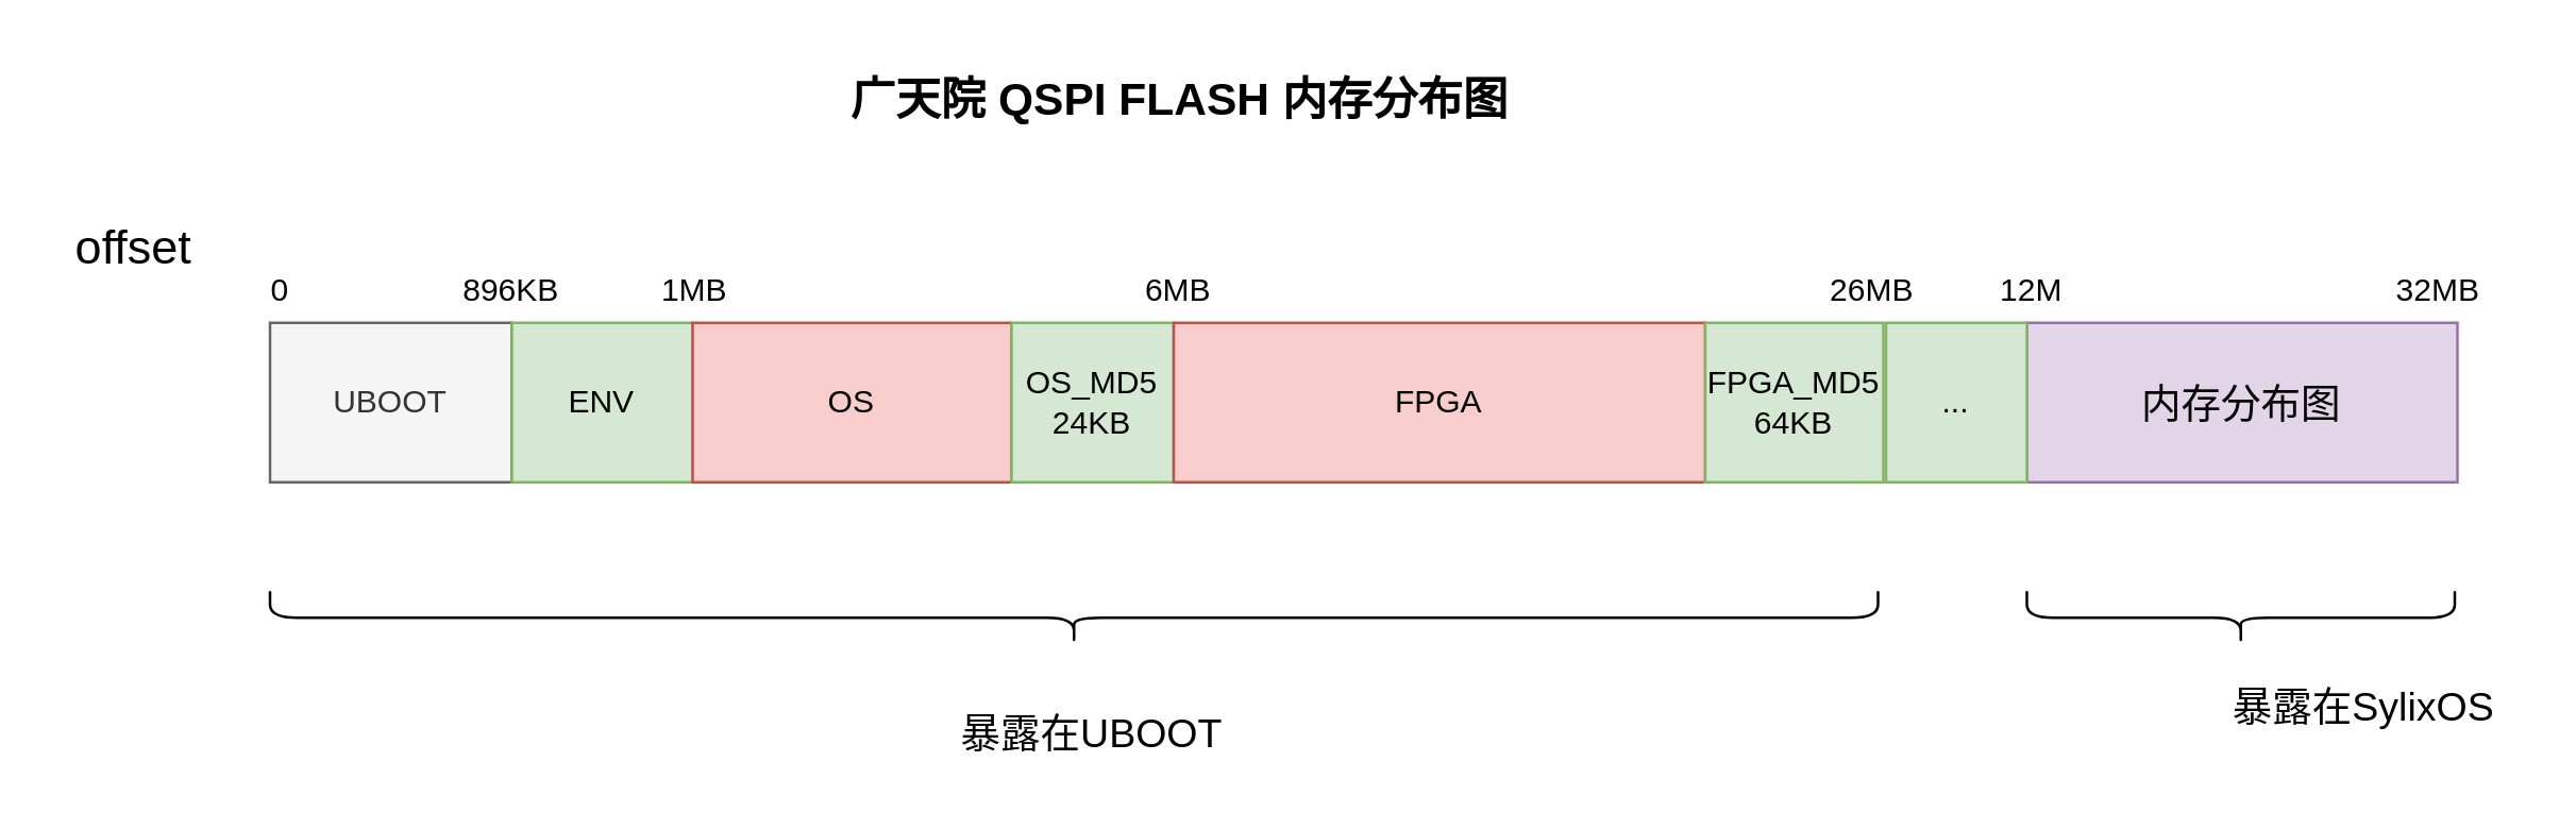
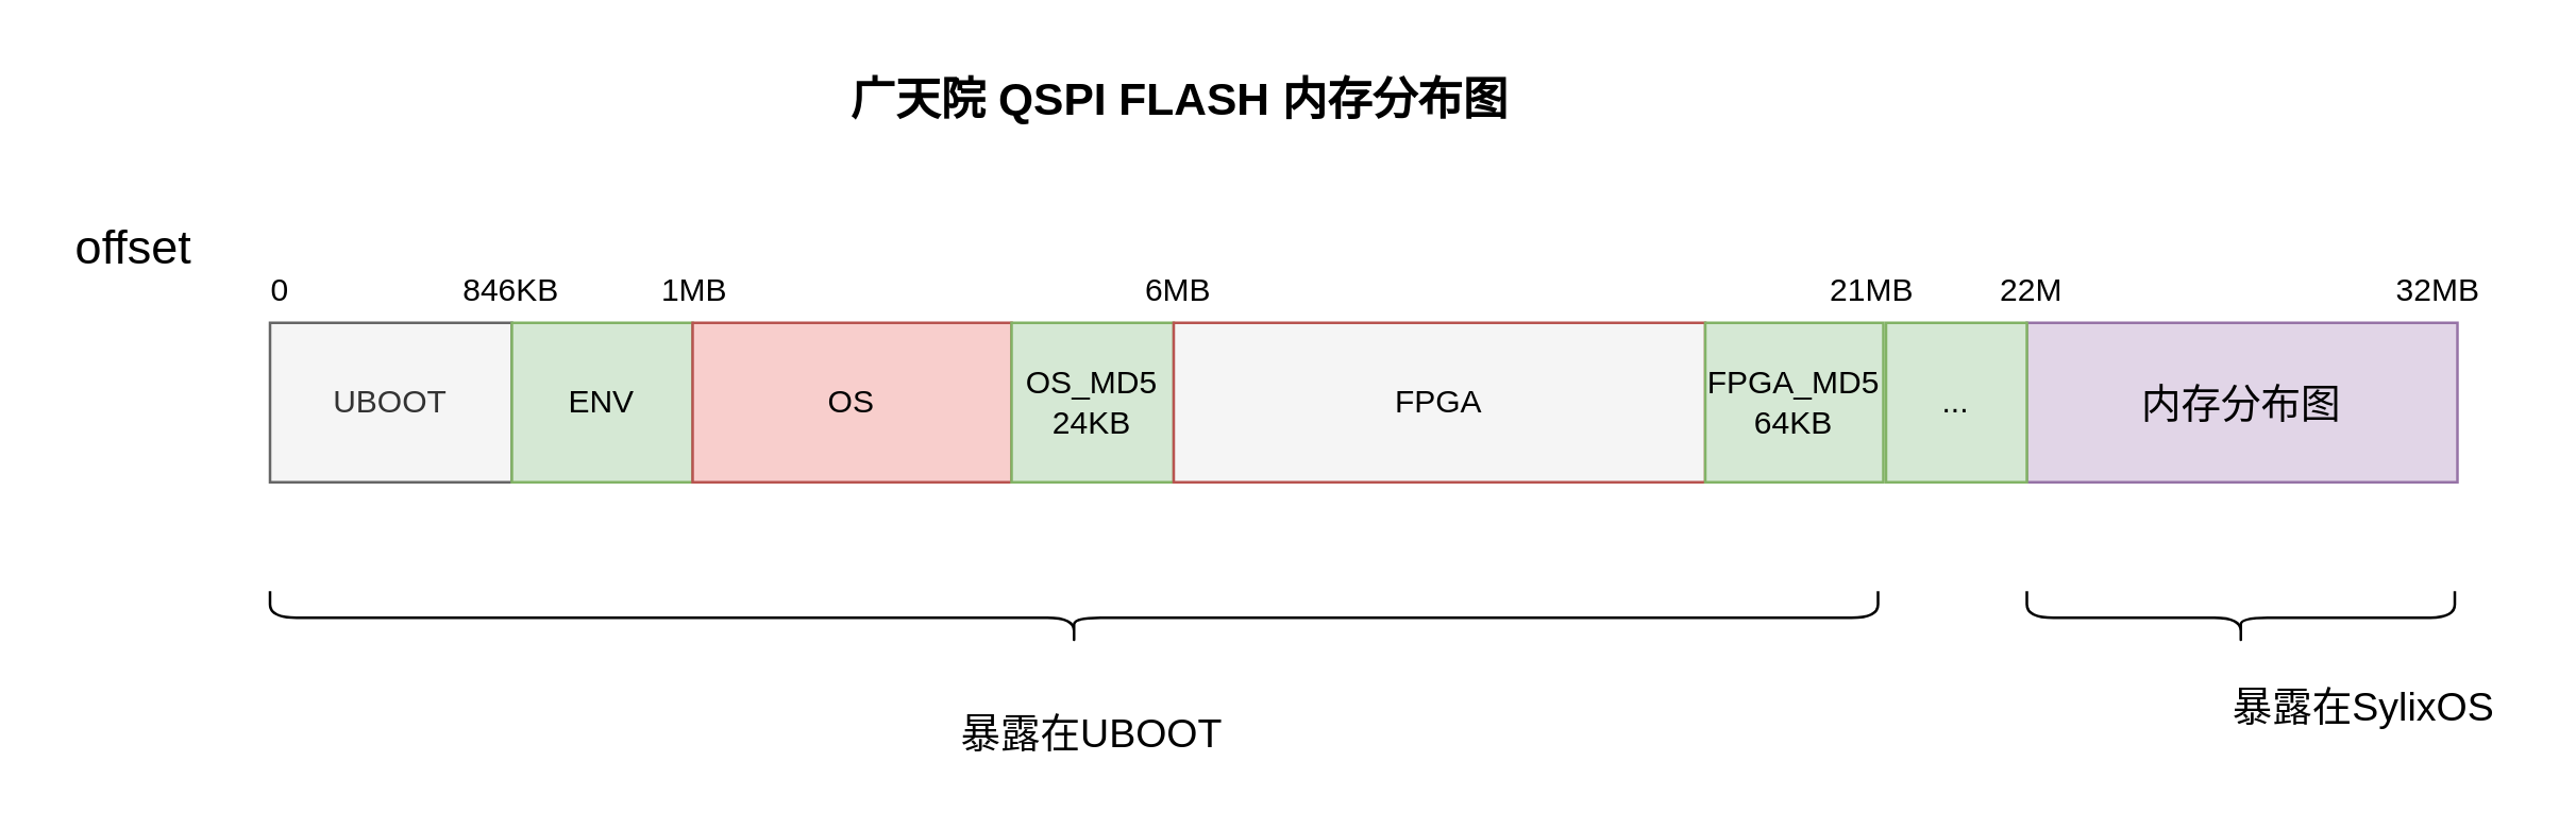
- <mxCell id="11" value="896KB" style="text;html=1;strokeColor=none;fillColor=none;align=center;verticalAlign=middle;whiteSpace=wrap;rounded=0;" parent="1" vertex="1"><mxGeometry x="162" y="94" width="60" height="30" as="geometry" /></mxCell>
+ <mxCell id="11" value="846KB" style="text;html=1;strokeColor=none;fillColor=none;align=center;verticalAlign=middle;whiteSpace=wrap;rounded=0;" parent="1" vertex="1"><mxGeometry x="162" y="94" width="60" height="30" as="geometry" /></mxCell>
- <mxCell id="14" value="26MB" style="text;html=1;strokeColor=none;fillColor=none;align=center;verticalAlign=middle;whiteSpace=wrap;rounded=0;" parent="1" vertex="1"><mxGeometry x="674" y="94" width="60" height="30" as="geometry" /></mxCell>
+ <mxCell id="14" value="21MB" style="text;html=1;strokeColor=none;fillColor=none;align=center;verticalAlign=middle;whiteSpace=wrap;rounded=0;" parent="1" vertex="1"><mxGeometry x="674" y="94" width="60" height="30" as="geometry" /></mxCell>
- <mxCell id="22" value="12M" style="text;html=1;strokeColor=none;fillColor=none;align=center;verticalAlign=middle;whiteSpace=wrap;rounded=0;" vertex="1" parent="1"><mxGeometry x="734" y="94" width="60" height="30" as="geometry" /></mxCell>
+ <mxCell id="22" value="22M" style="text;html=1;strokeColor=none;fillColor=none;align=center;verticalAlign=middle;whiteSpace=wrap;rounded=0;" vertex="1" parent="1"><mxGeometry x="734" y="94" width="60" height="30" as="geometry" /></mxCell>
- <mxCell id="6" value="FPGA" style="rounded=0;whiteSpace=wrap;html=1;fillColor=#f8cecc;strokeColor=#b85450;" parent="1" vertex="1"><mxGeometry x="441" y="121" width="200" height="60" as="geometry" /></mxCell>
+ <mxCell id="6" value="FPGA" style="rounded=0;whiteSpace=wrap;html=1;fillColor=#f5f5f5;strokeColor=#b85450;" parent="1" vertex="1"><mxGeometry x="441" y="121" width="200" height="60" as="geometry" /></mxCell>
